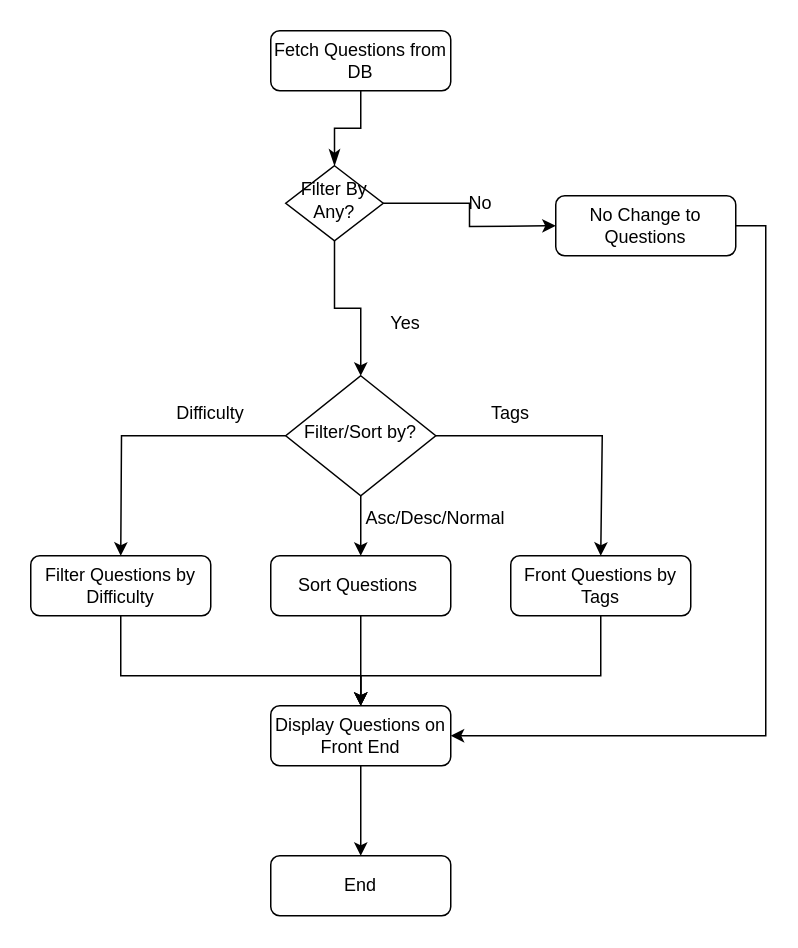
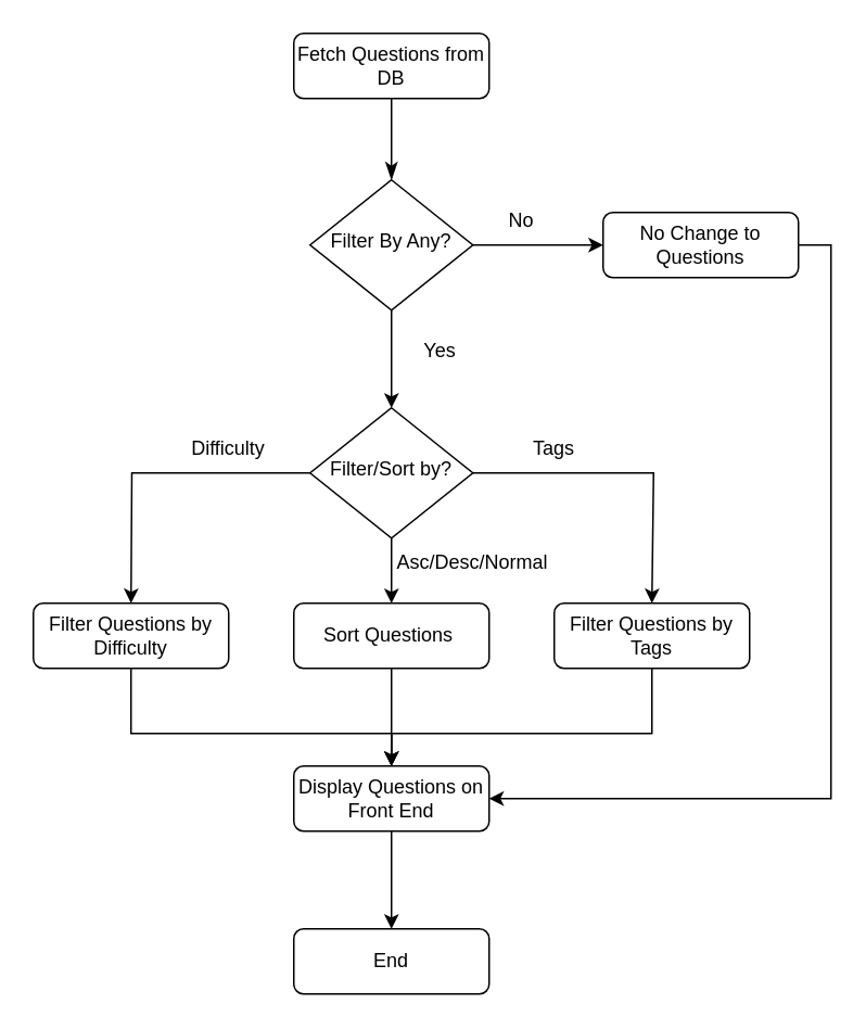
- <mxCell id="6" value="Filter By Any?" style="rhombus;whiteSpace=wrap;html=1;shadow=0;fontFamily=Helvetica;fontSize=12;align=center;strokeWidth=1;spacing=6;spacingTop=-4;" vertex="1" parent="1"><mxGeometry x="190" y="110" width="65" height="50" as="geometry" /></mxCell>
+ <mxCell id="6" value="Filter By Any?" style="rhombus;whiteSpace=wrap;html=1;shadow=0;fontFamily=Helvetica;fontSize=12;align=center;strokeWidth=1;spacing=6;spacingTop=-4;" vertex="1" parent="1"><mxGeometry x="190" y="110" width="100" height="80" as="geometry" /></mxCell>
- <mxCell id="18" value="Front Questions by Tags" style="rounded=1;whiteSpace=wrap;html=1;fontSize=12;glass=0;strokeWidth=1;shadow=0;" vertex="1" parent="1"><mxGeometry x="340" y="370" width="120" height="40" as="geometry" /></mxCell>
+ <mxCell id="18" value="Filter Questions by Tags" style="rounded=1;whiteSpace=wrap;html=1;fontSize=12;glass=0;strokeWidth=1;shadow=0;" vertex="1" parent="1"><mxGeometry x="340" y="370" width="120" height="40" as="geometry" /></mxCell>
